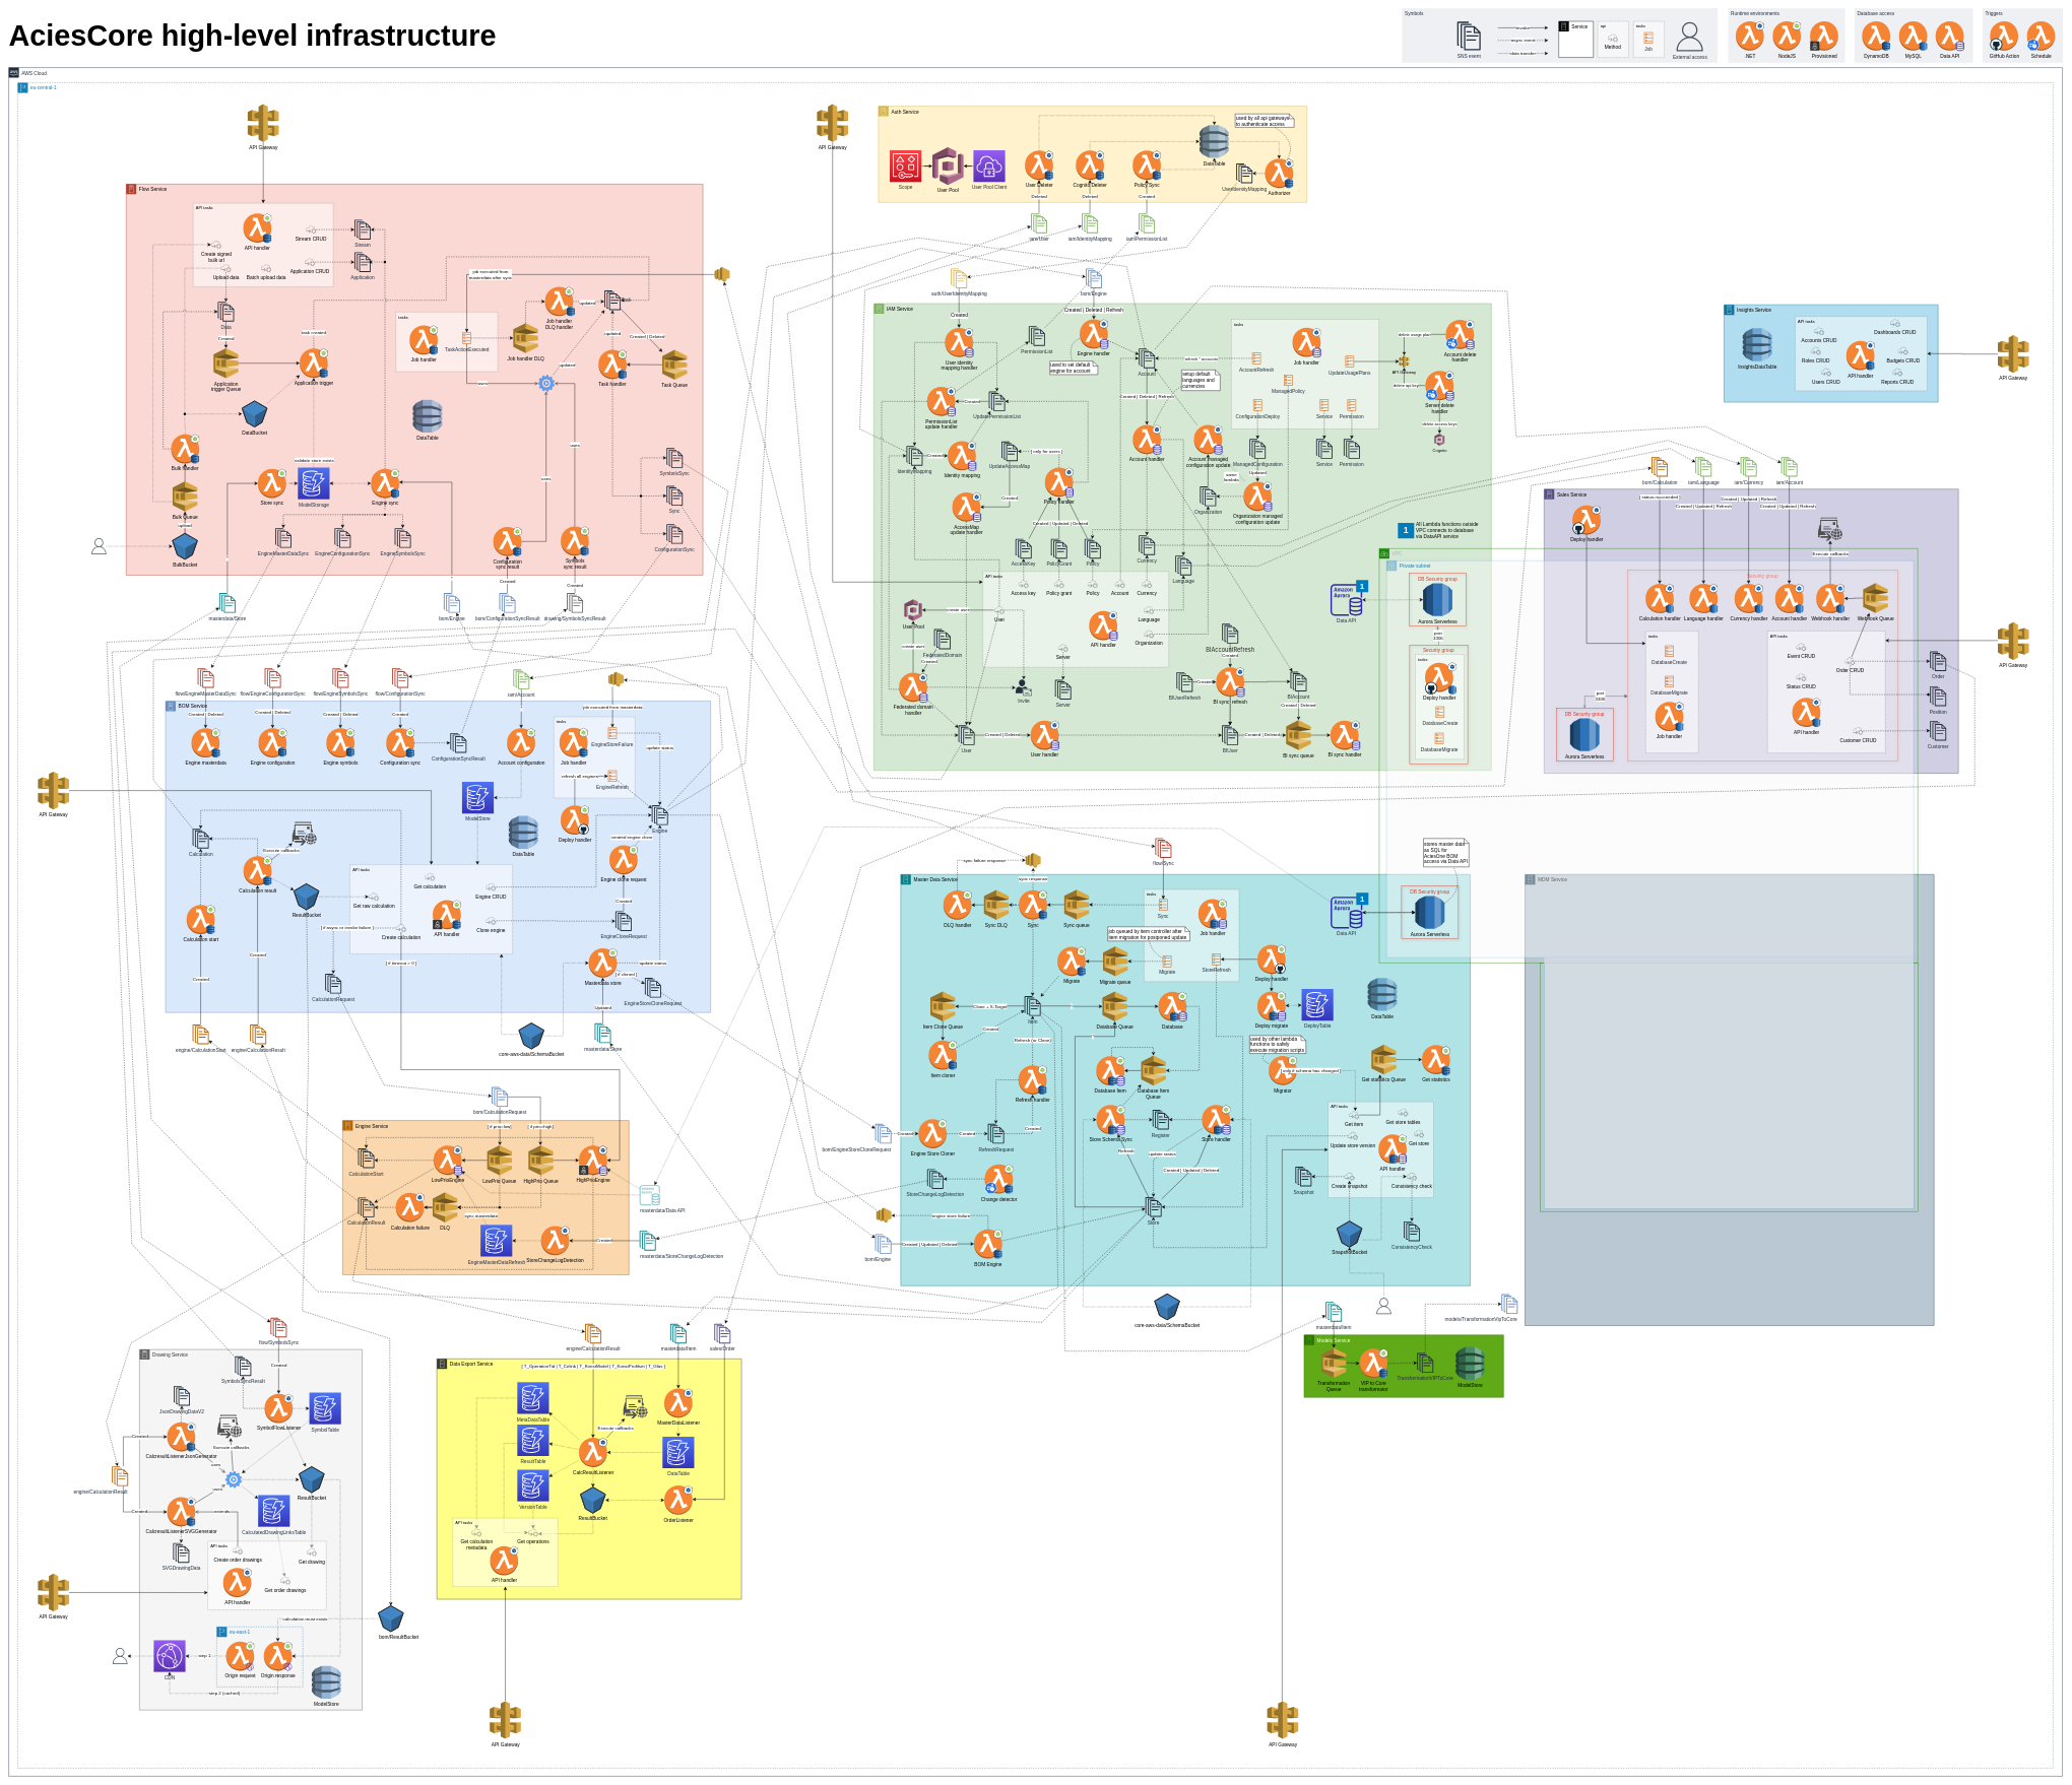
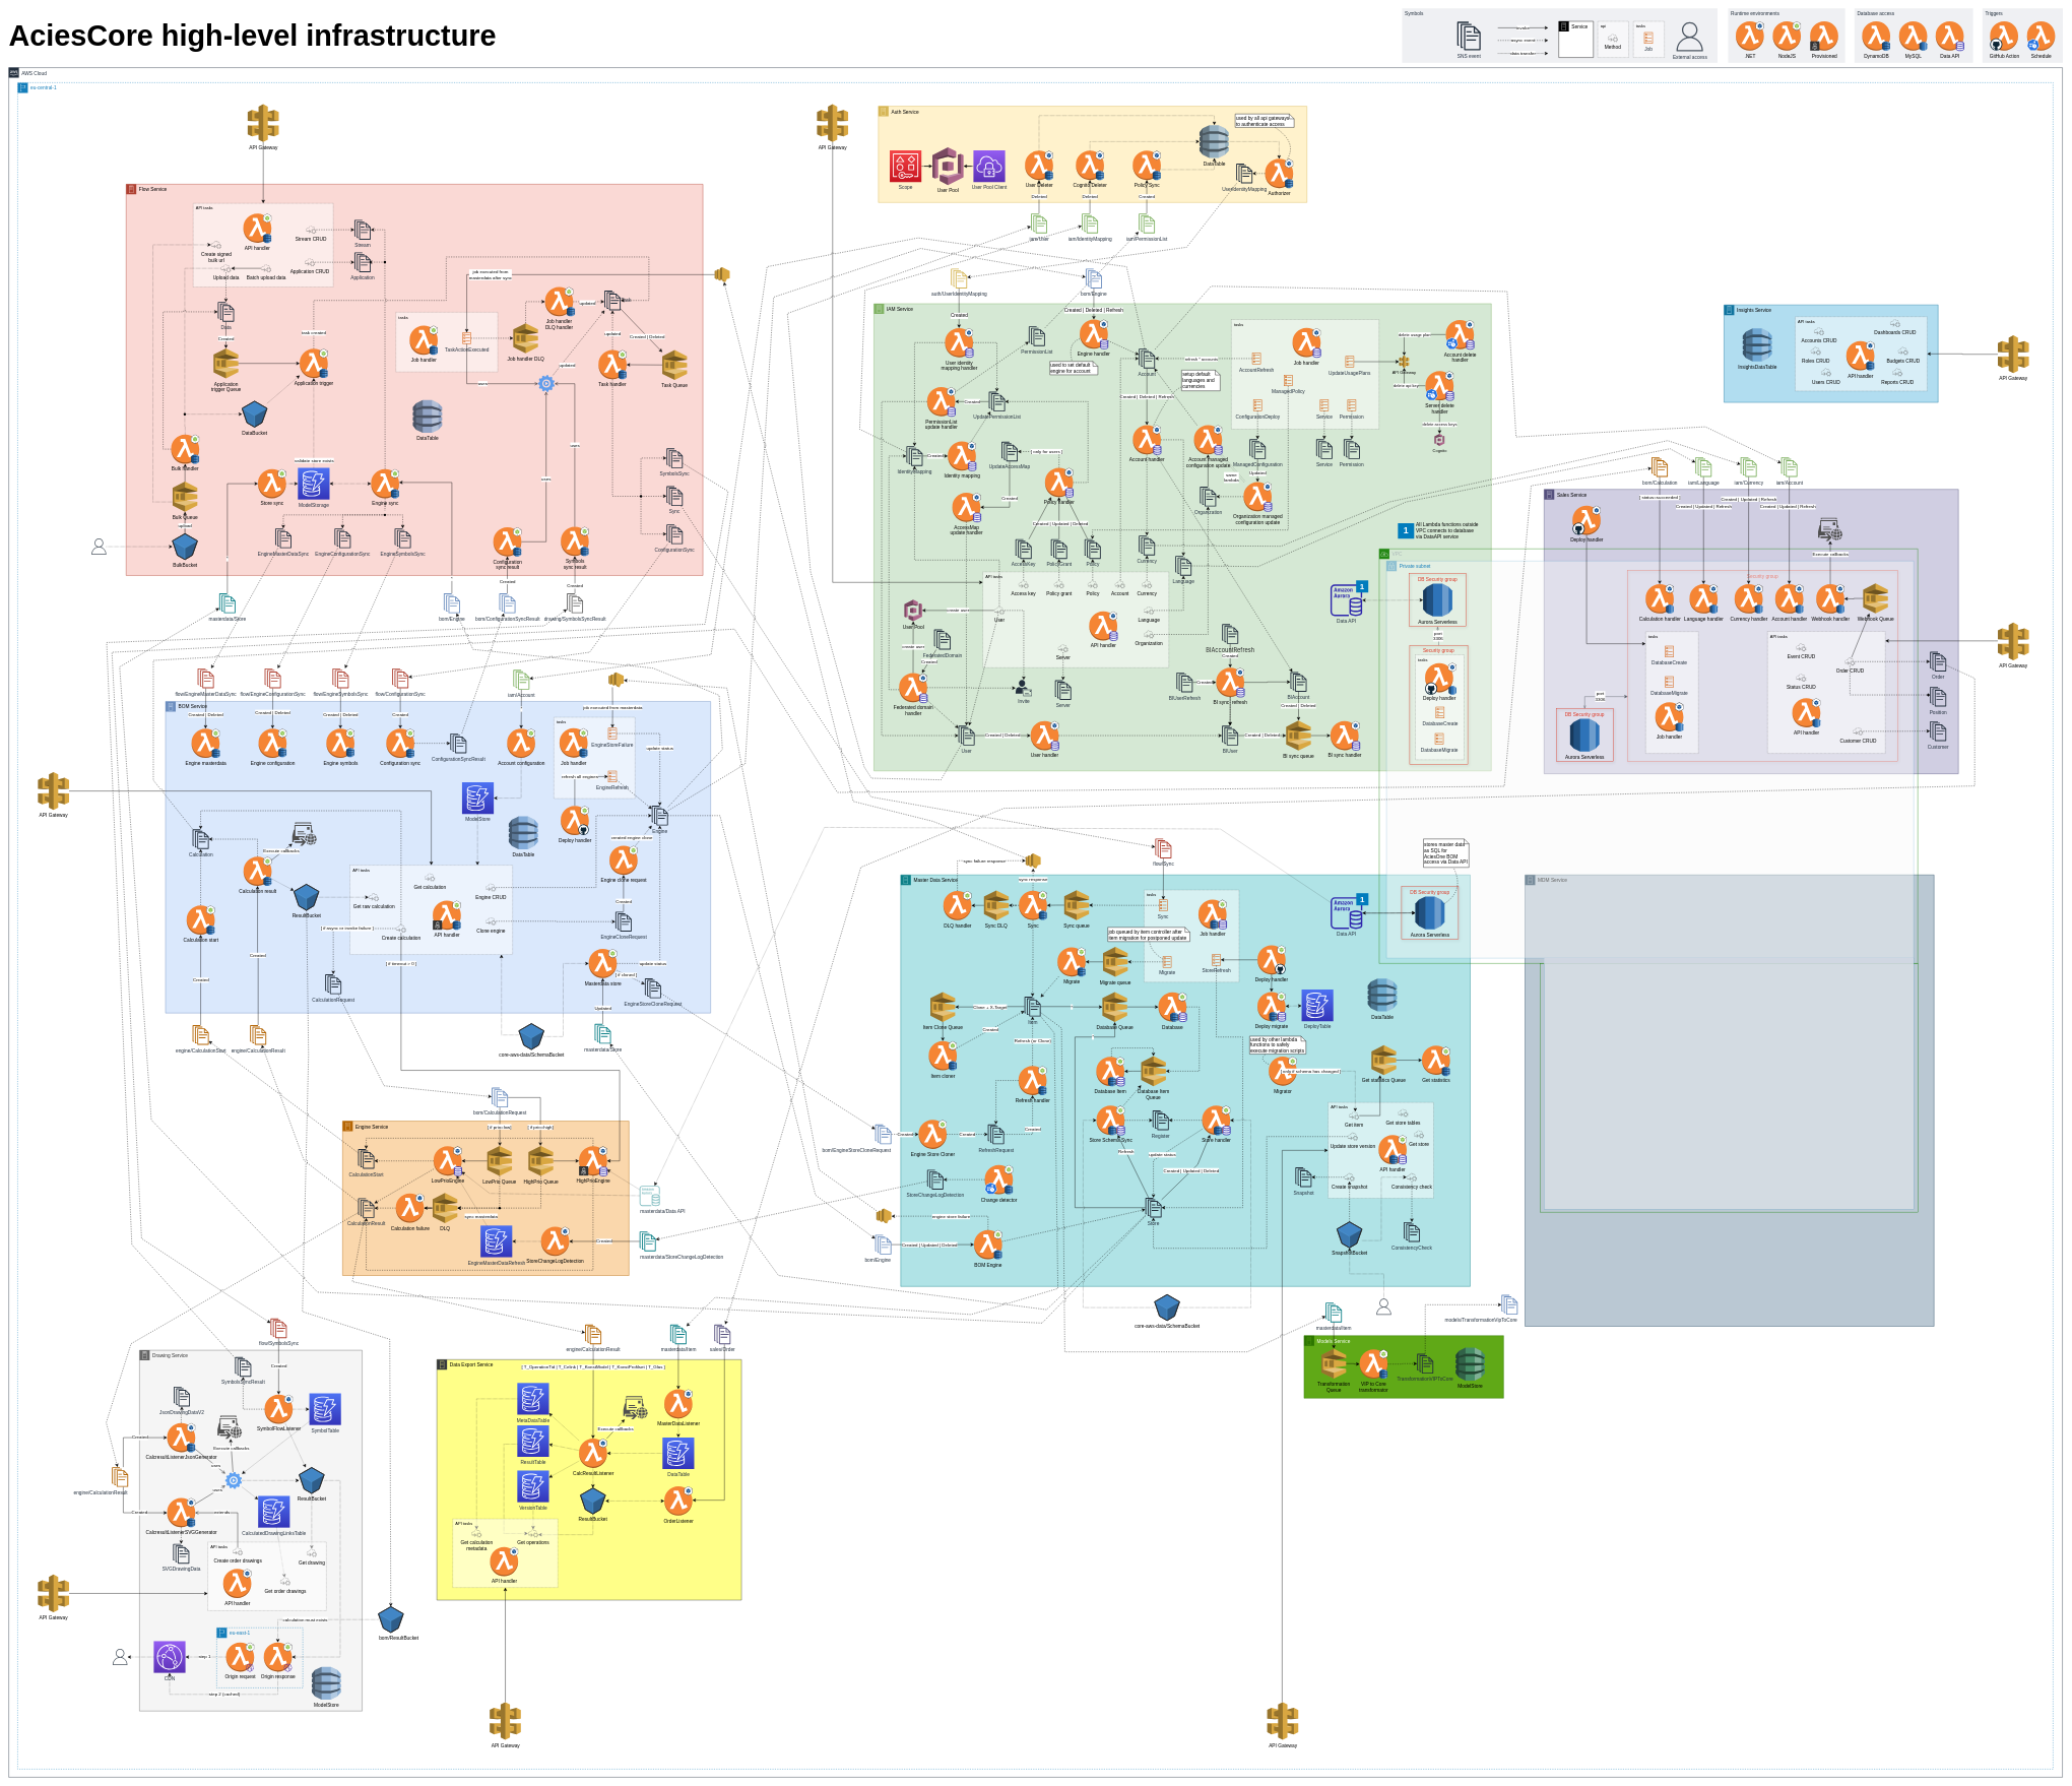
+ <mxCell id="110" value="" style="rounded=0;orthogonalLoop=1;jettySize=auto;html=1;fontColor=default;" parent="103" source="108" target="105" edge="1"><mxGeometry relative="1" as="geometry" /></mxCell>
